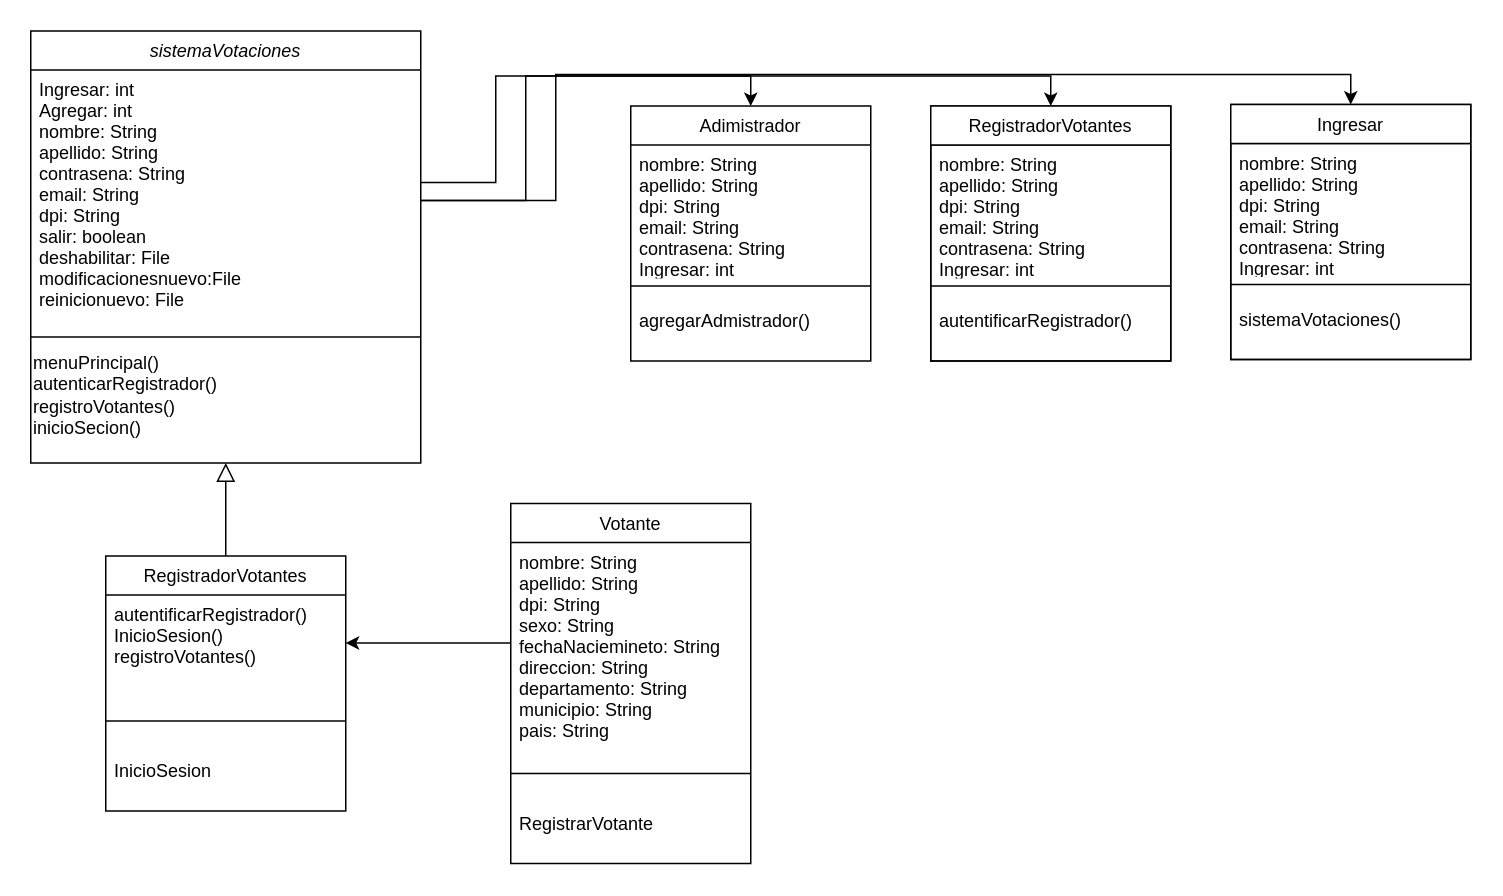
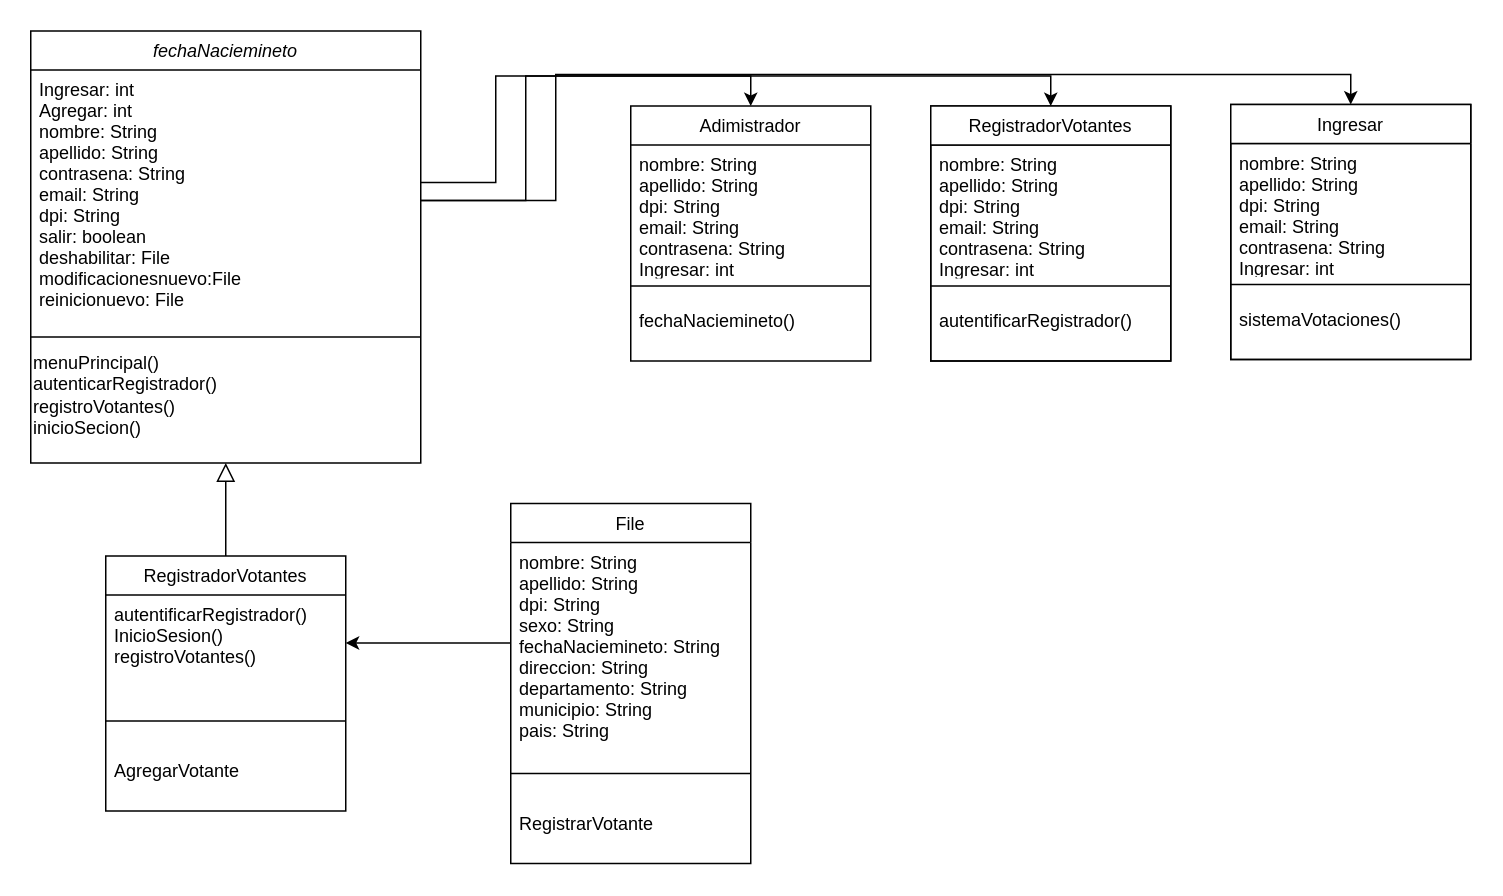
- <mxCell id="2" value="sistemaVotaciones" style="swimlane;fontStyle=2;align=center;verticalAlign=top;childLayout=stackLayout;horizontal=1;startSize=26;horizontalStack=0;resizeParent=1;resizeLast=0;collapsible=1;marginBottom=0;rounded=0;shadow=0;strokeWidth=1;" parent="1" vertex="1"><mxGeometry x="20" y="20" width="260" height="288" as="geometry"><mxRectangle x="230" y="140" width="160" height="26" as="alternateBounds" /></mxGeometry></mxCell>
+ <mxCell id="2" value="fechaNaciemineto" style="swimlane;fontStyle=2;align=center;verticalAlign=top;childLayout=stackLayout;horizontal=1;startSize=26;horizontalStack=0;resizeParent=1;resizeLast=0;collapsible=1;marginBottom=0;rounded=0;shadow=0;strokeWidth=1;" parent="1" vertex="1"><mxGeometry x="20" y="20" width="260" height="288" as="geometry"><mxRectangle x="230" y="140" width="160" height="26" as="alternateBounds" /></mxGeometry></mxCell>
- <mxCell id="14" value="agregarAdmistrador()" style="text;align=left;verticalAlign=top;spacingLeft=4;spacingRight=4;overflow=hidden;rotatable=0;points=[[0,0.5],[1,0.5]];portConstraint=eastwest;" parent="11" vertex="1"><mxGeometry y="130" width="160" height="20" as="geometry" /></mxCell>
+ <mxCell id="14" value="fechaNaciemineto()" style="text;align=left;verticalAlign=top;spacingLeft=4;spacingRight=4;overflow=hidden;rotatable=0;points=[[0,0.5],[1,0.5]];portConstraint=eastwest;" parent="11" vertex="1"><mxGeometry y="130" width="160" height="20" as="geometry" /></mxCell>
- <mxCell id="15" value="Votante" style="swimlane;fontStyle=0;align=center;verticalAlign=top;childLayout=stackLayout;horizontal=1;startSize=26;horizontalStack=0;resizeParent=1;resizeLast=0;collapsible=1;marginBottom=0;rounded=0;shadow=0;strokeWidth=1;" vertex="1" parent="1"><mxGeometry x="340" y="335" width="160" height="240" as="geometry"><mxRectangle x="340" y="380" width="170" height="26" as="alternateBounds" /></mxGeometry></mxCell>
+ <mxCell id="15" value="File" style="swimlane;fontStyle=0;align=center;verticalAlign=top;childLayout=stackLayout;horizontal=1;startSize=26;horizontalStack=0;resizeParent=1;resizeLast=0;collapsible=1;marginBottom=0;rounded=0;shadow=0;strokeWidth=1;" vertex="1" parent="1"><mxGeometry x="340" y="335" width="160" height="240" as="geometry"><mxRectangle x="340" y="380" width="170" height="26" as="alternateBounds" /></mxGeometry></mxCell>
- <mxCell id="9" value="InicioSesion" style="text;align=left;verticalAlign=top;spacingLeft=4;spacingRight=4;overflow=hidden;rotatable=0;points=[[0,0.5],[1,0.5]];portConstraint=eastwest;rounded=0;shadow=0;html=0;" vertex="1" parent="6"><mxGeometry y="130" width="160" height="40" as="geometry" /></mxCell>
+ <mxCell id="9" value="AgregarVotante" style="text;align=left;verticalAlign=top;spacingLeft=4;spacingRight=4;overflow=hidden;rotatable=0;points=[[0,0.5],[1,0.5]];portConstraint=eastwest;rounded=0;shadow=0;html=0;" vertex="1" parent="6"><mxGeometry y="130" width="160" height="40" as="geometry" /></mxCell>
